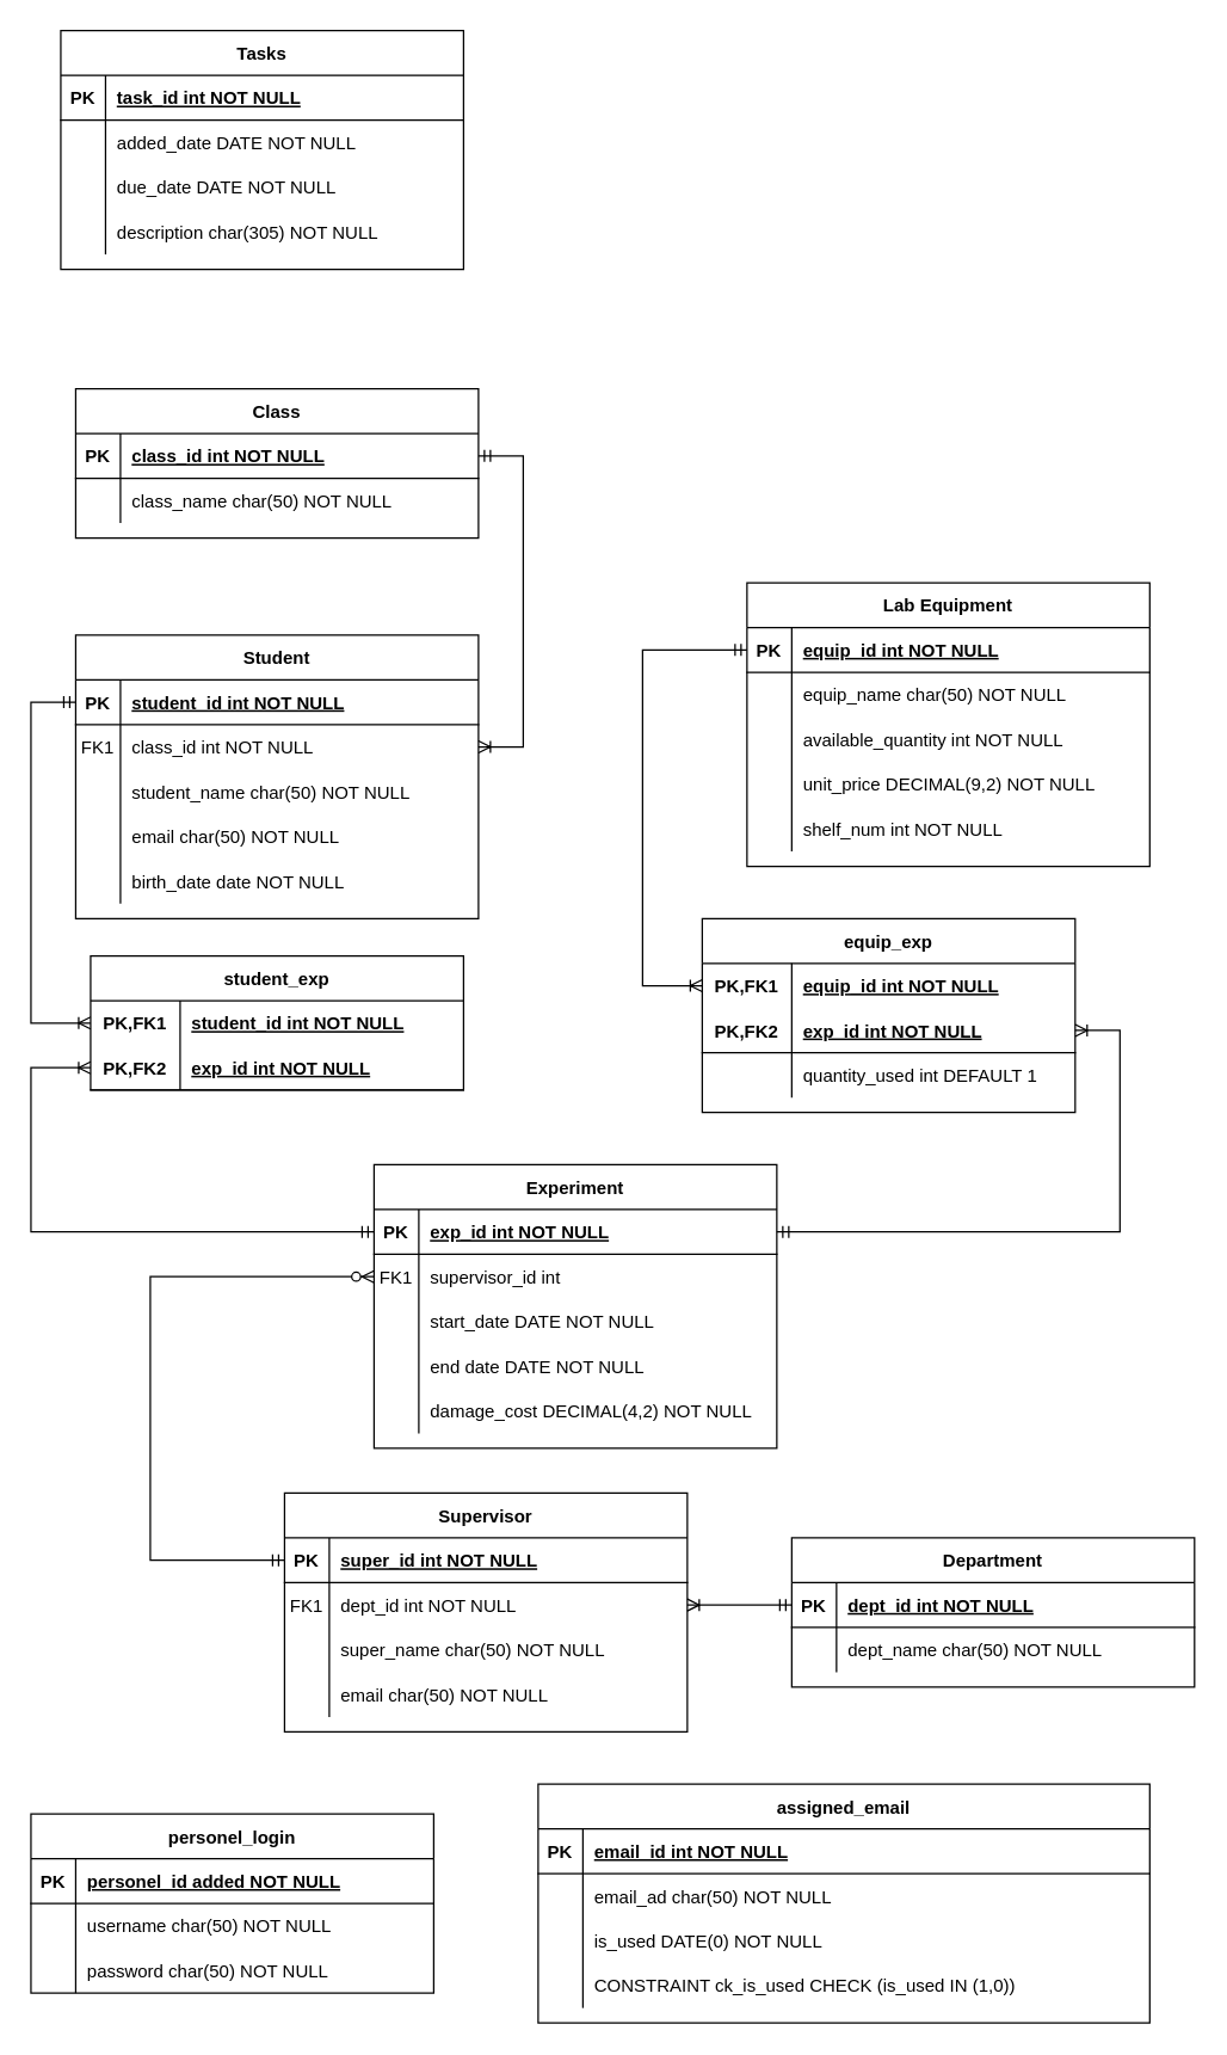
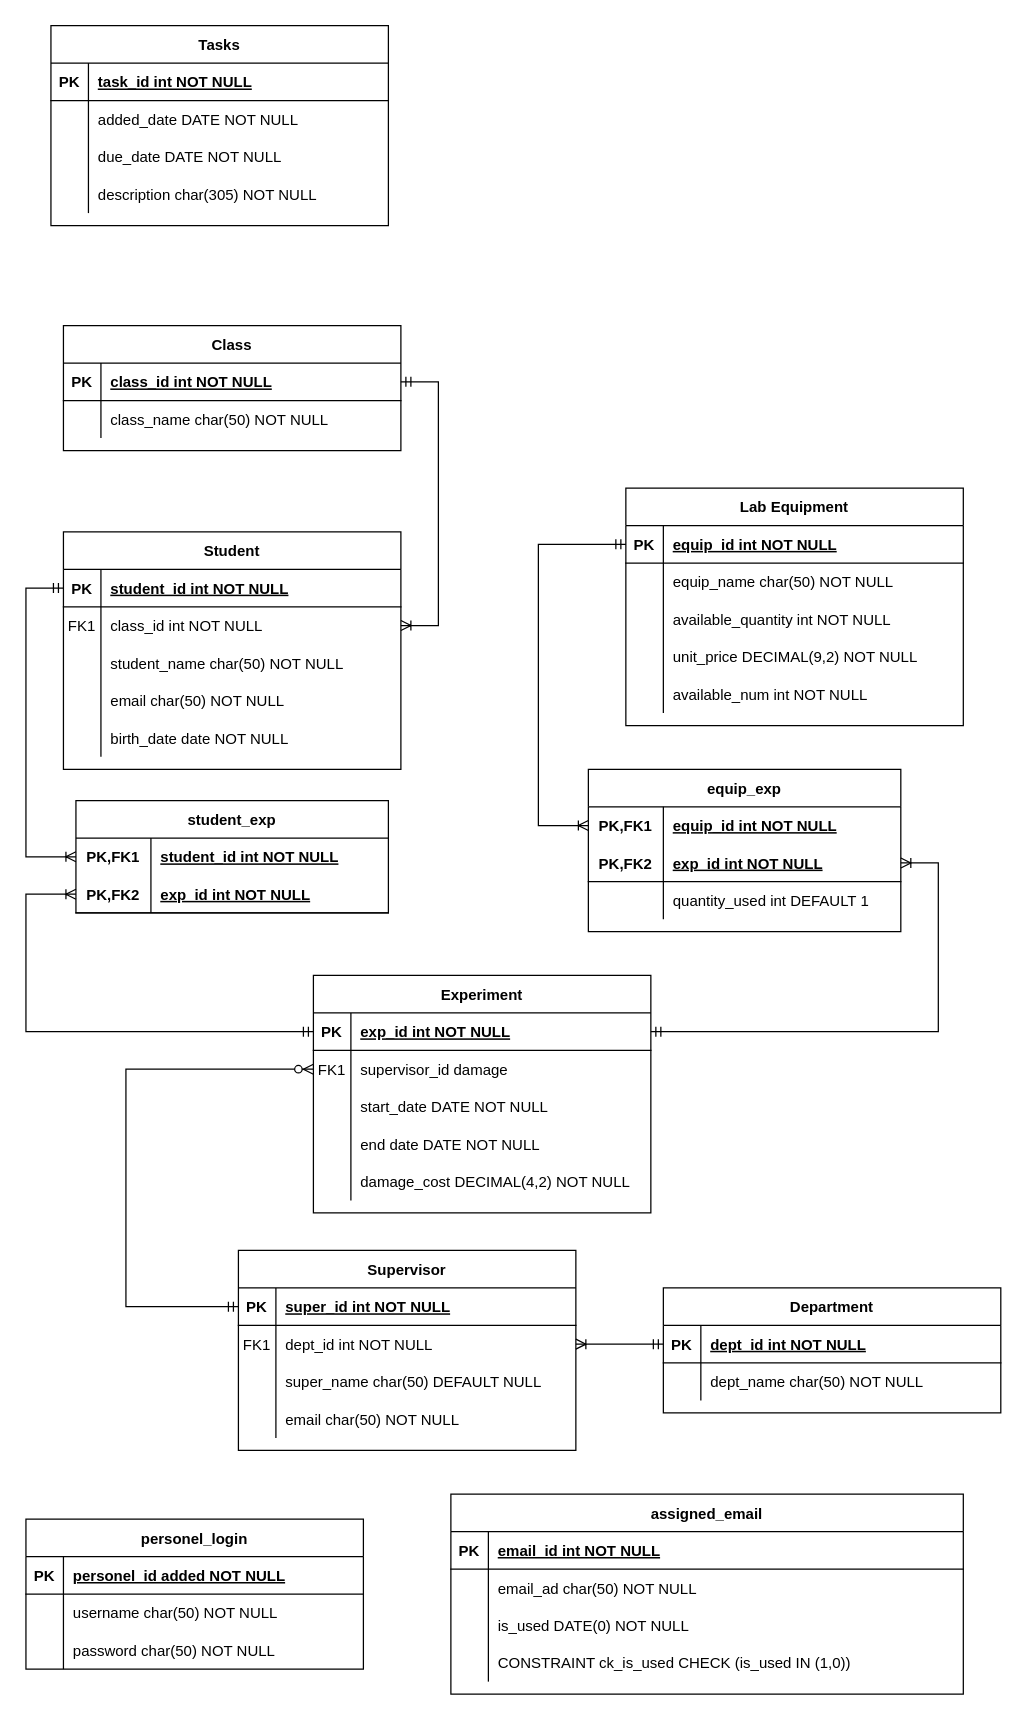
- <mxCell id="33" value="shelf_num int NOT NULL" style="shape=partialRectangle;connectable=0;fillColor=none;top=0;left=0;bottom=0;right=0;align=left;spacingLeft=6;overflow=hidden;rounded=1;fontFamily=Helvetica;fontSize=12;fontColor=default;startSize=30;strokeColor=default;" vertex="1" parent="31"><mxGeometry x="30" width="240" height="30" as="geometry"><mxRectangle width="240" height="30" as="alternateBounds" /></mxGeometry></mxCell>
+ <mxCell id="33" value="available_num int NOT NULL" style="shape=partialRectangle;connectable=0;fillColor=none;top=0;left=0;bottom=0;right=0;align=left;spacingLeft=6;overflow=hidden;rounded=1;fontFamily=Helvetica;fontSize=12;fontColor=default;startSize=30;strokeColor=default;" vertex="1" parent="31"><mxGeometry x="30" width="240" height="30" as="geometry"><mxRectangle width="240" height="30" as="alternateBounds" /></mxGeometry></mxCell>
- <mxCell id="40" value="supervisor_id int" style="shape=partialRectangle;connectable=0;fillColor=none;top=0;left=0;bottom=0;right=0;align=left;spacingLeft=6;overflow=hidden;rounded=1;fontFamily=Helvetica;fontSize=12;fontColor=default;startSize=30;strokeColor=default;" parent="38" vertex="1"><mxGeometry x="30" width="240" height="30" as="geometry"><mxRectangle width="240" height="30" as="alternateBounds" /></mxGeometry></mxCell>
+ <mxCell id="40" value="supervisor_id damage" style="shape=partialRectangle;connectable=0;fillColor=none;top=0;left=0;bottom=0;right=0;align=left;spacingLeft=6;overflow=hidden;rounded=1;fontFamily=Helvetica;fontSize=12;fontColor=default;startSize=30;strokeColor=default;" parent="38" vertex="1"><mxGeometry x="30" width="240" height="30" as="geometry"><mxRectangle width="240" height="30" as="alternateBounds" /></mxGeometry></mxCell>
- <mxCell id="80" value="super_name char(50) NOT NULL" style="shape=partialRectangle;connectable=0;fillColor=none;top=0;left=0;bottom=0;right=0;align=left;spacingLeft=6;overflow=hidden;rounded=1;fontFamily=Helvetica;fontSize=12;fontColor=default;startSize=30;strokeColor=default;" parent="78" vertex="1"><mxGeometry x="30" width="240" height="30" as="geometry"><mxRectangle width="240" height="30" as="alternateBounds" /></mxGeometry></mxCell>
+ <mxCell id="80" value="super_name char(50) DEFAULT NULL" style="shape=partialRectangle;connectable=0;fillColor=none;top=0;left=0;bottom=0;right=0;align=left;spacingLeft=6;overflow=hidden;rounded=1;fontFamily=Helvetica;fontSize=12;fontColor=default;startSize=30;strokeColor=default;" parent="78" vertex="1"><mxGeometry x="30" width="240" height="30" as="geometry"><mxRectangle width="240" height="30" as="alternateBounds" /></mxGeometry></mxCell>
